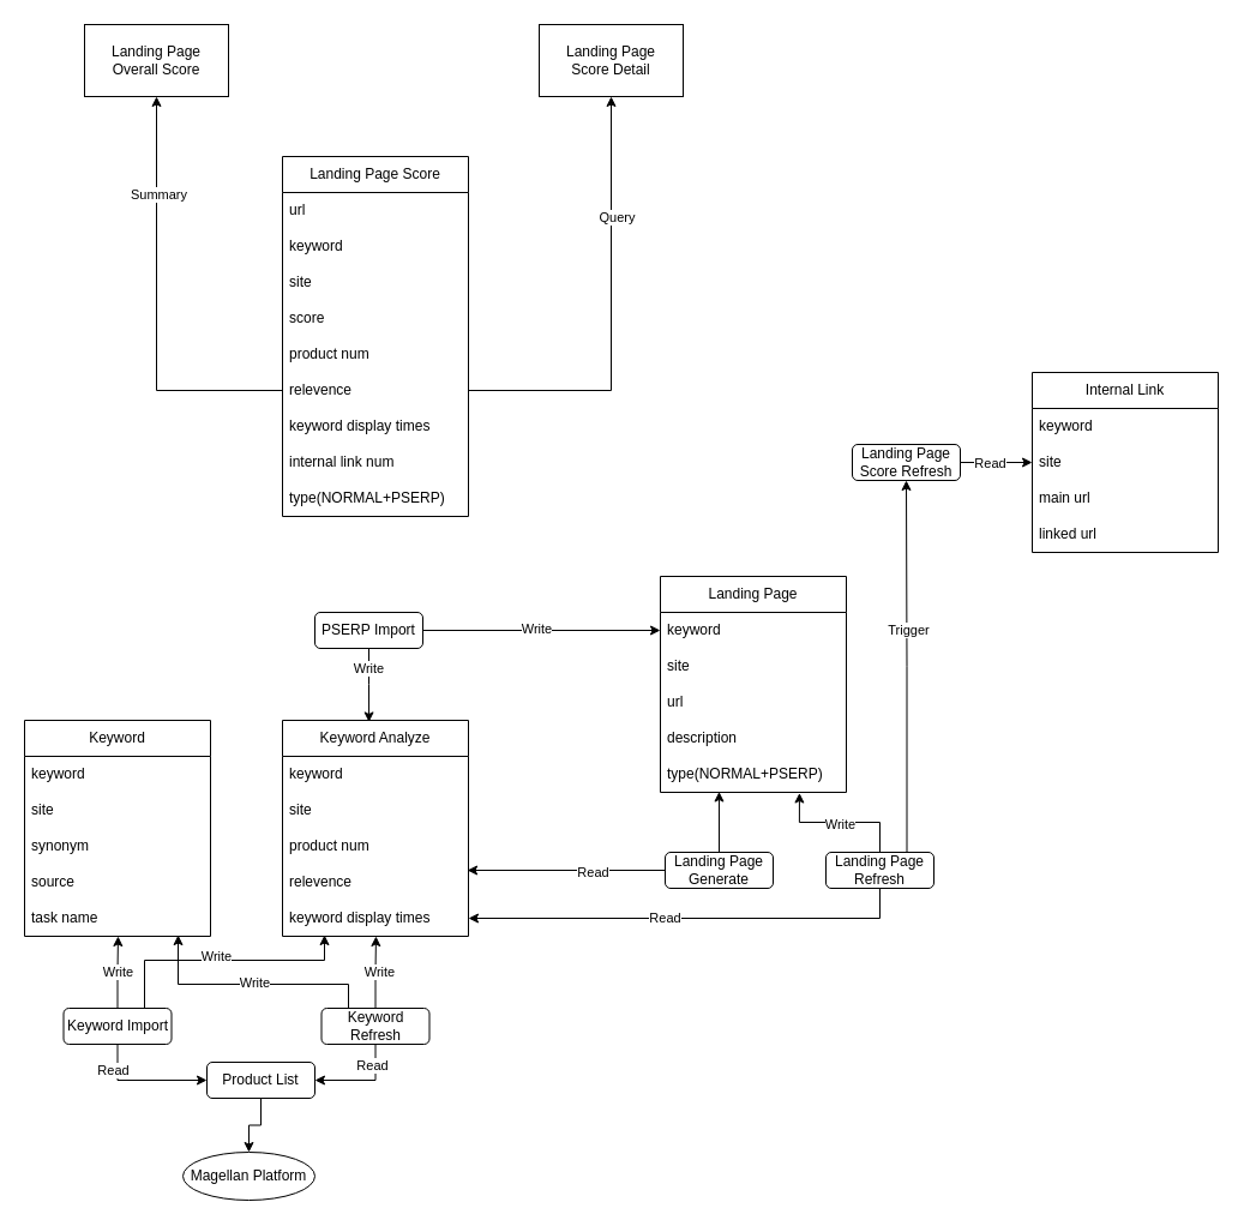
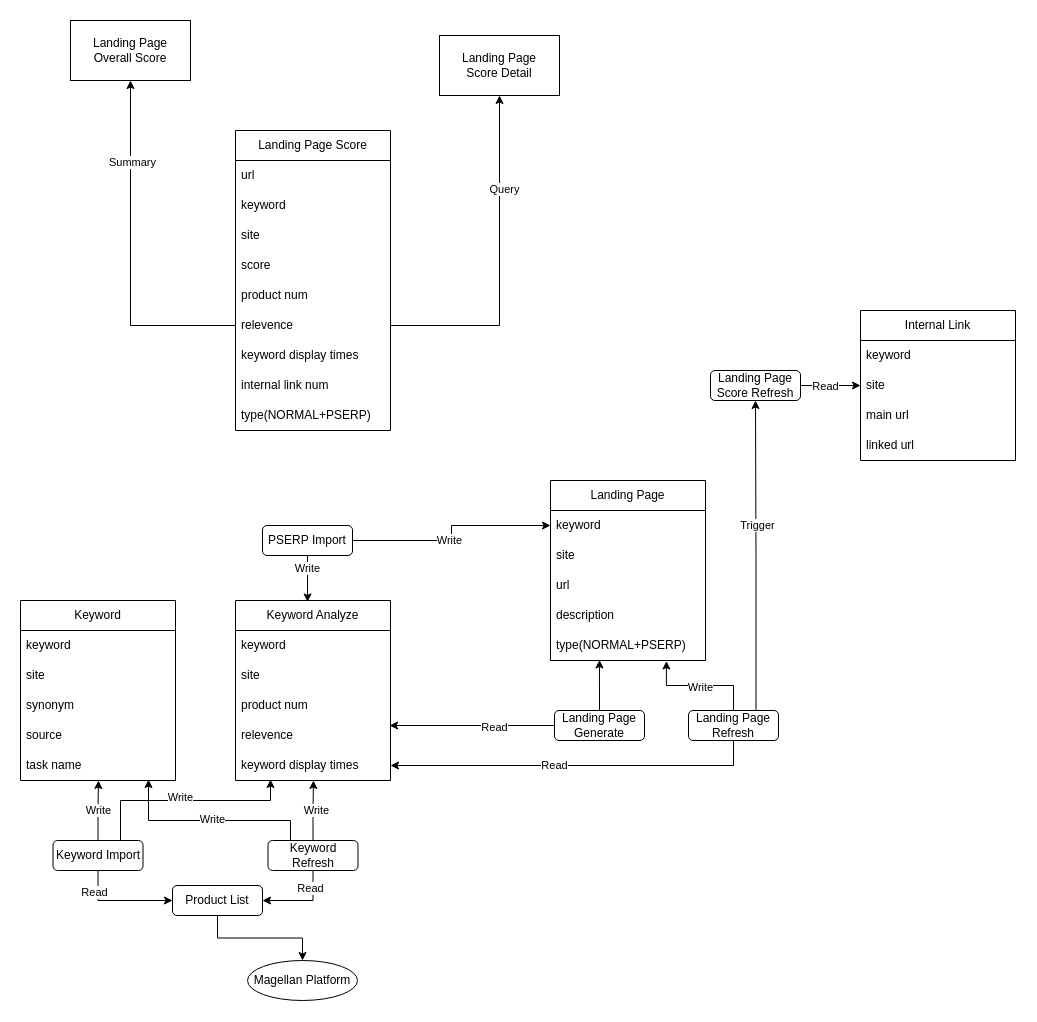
- <mxCell id="9" value="&lt;div&gt;&lt;div&gt;Landing Page&lt;/div&gt;&lt;/div&gt;Score Detail" style="rounded=0;whiteSpace=wrap;html=1;" vertex="1" parent="1"><mxGeometry x="449" y="20" width="120" height="60" as="geometry" /></mxCell>
+ <mxCell id="9" value="&lt;div&gt;&lt;div&gt;Landing Page&lt;/div&gt;&lt;/div&gt;Score Detail" style="rounded=0;whiteSpace=wrap;html=1;" vertex="1" parent="1"><mxGeometry x="439" y="35" width="120" height="60" as="geometry" /></mxCell>
- <mxCell id="73" value="PSERP Import" style="rounded=1;whiteSpace=wrap;html=1;" vertex="1" parent="1"><mxGeometry x="262" y="510" width="90" height="30" as="geometry" /></mxCell>
+ <mxCell id="73" value="PSERP Import" style="rounded=1;whiteSpace=wrap;html=1;" vertex="1" parent="1"><mxGeometry x="262" y="525" width="90" height="30" as="geometry" /></mxCell>
- <mxCell id="7" value="Magellan Platform" style="ellipse;whiteSpace=wrap;html=1;" parent="1" vertex="1"><mxGeometry x="152" y="960" width="110" height="40" as="geometry" /></mxCell>
+ <mxCell id="7" value="Magellan Platform" style="ellipse;whiteSpace=wrap;html=1;" parent="1" vertex="1"><mxGeometry x="247" y="960" width="110" height="40" as="geometry" /></mxCell>
